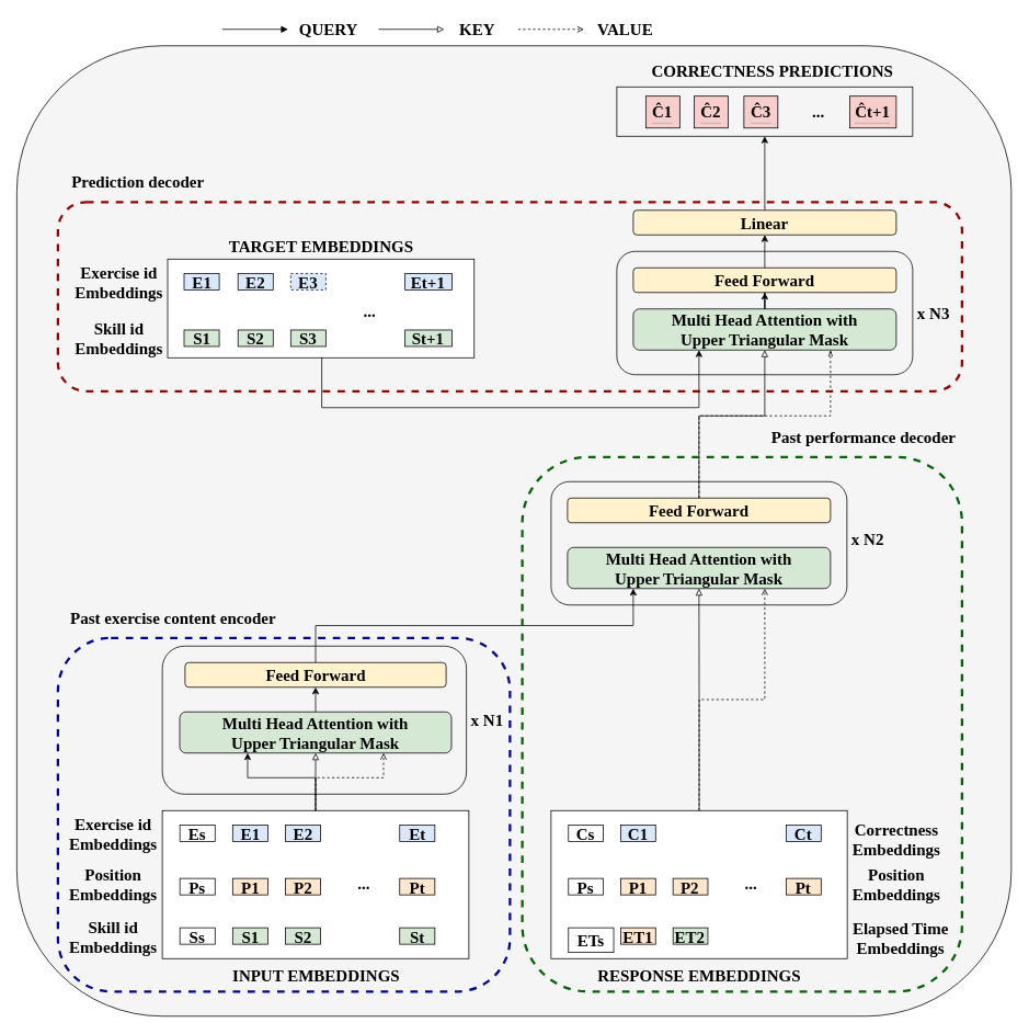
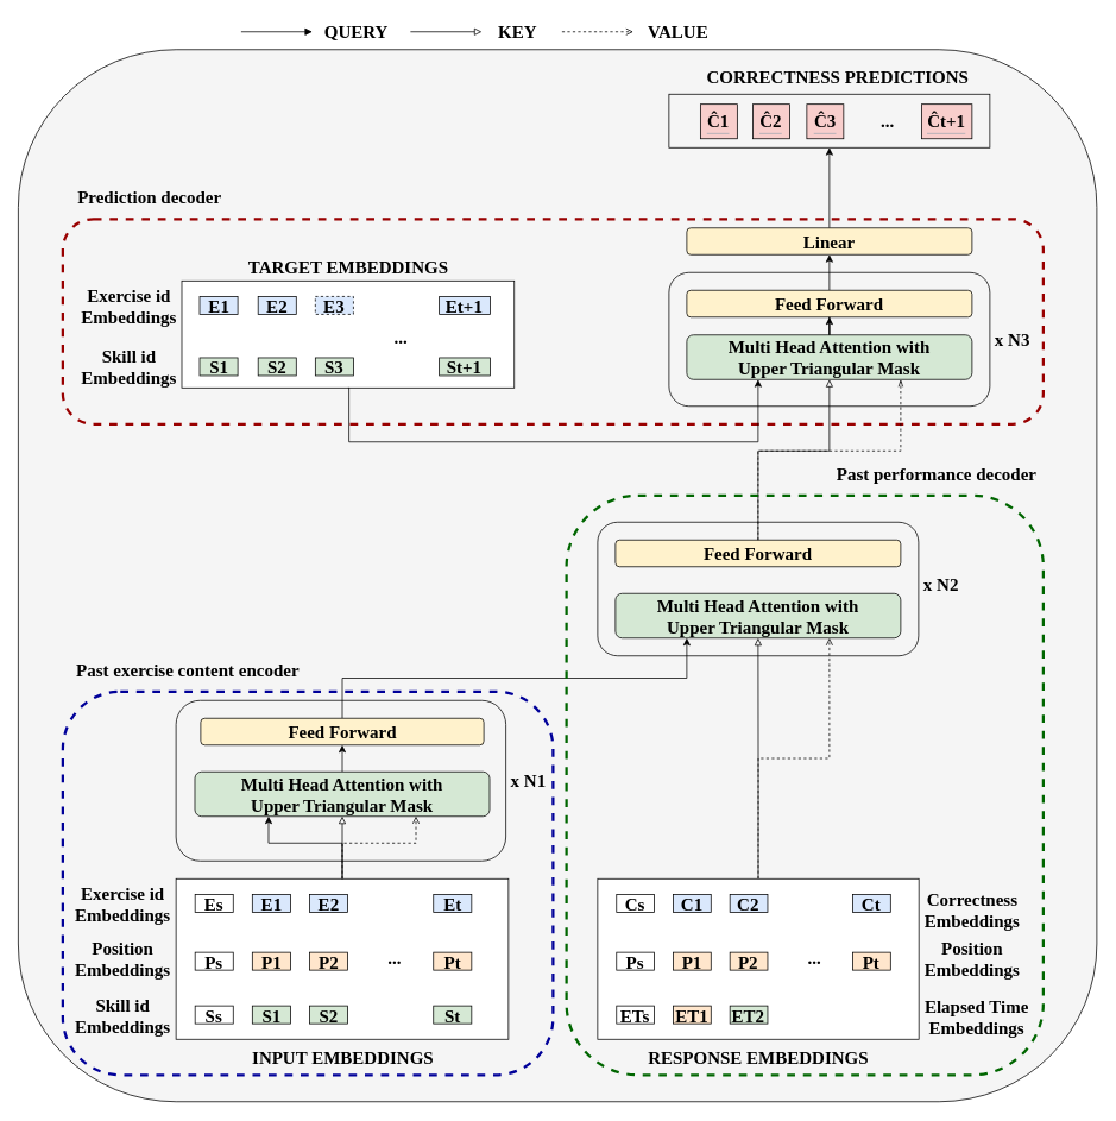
+ <mxCell id="62" value="C2" style="rounded=0;whiteSpace=wrap;html=1;fillColor=#dae8fc;strokeColor=#000000;fontSize=20;fontStyle=1;fontFamily=Times New Roman;" parent="59" vertex="1"><mxGeometry x="148.387" y="17.5" width="42.396" height="20" as="geometry" /></mxCell>
- <mxCell id="78" value="ETs" style="rounded=0;whiteSpace=wrap;html=1;strokeColor=#000000;fontSize=20;fontStyle=1;fontFamily=Times New Roman;" parent="59" vertex="1"><mxGeometry x="21.198" y="142.5" width="55" height="30" as="geometry" /></mxCell>
+ <mxCell id="78" value="ETs" style="rounded=0;whiteSpace=wrap;html=1;strokeColor=#000000;fontSize=20;fontStyle=1;fontFamily=Times New Roman;" parent="59" vertex="1"><mxGeometry x="21.198" y="142.5" width="42.396" height="20" as="geometry" /></mxCell>
